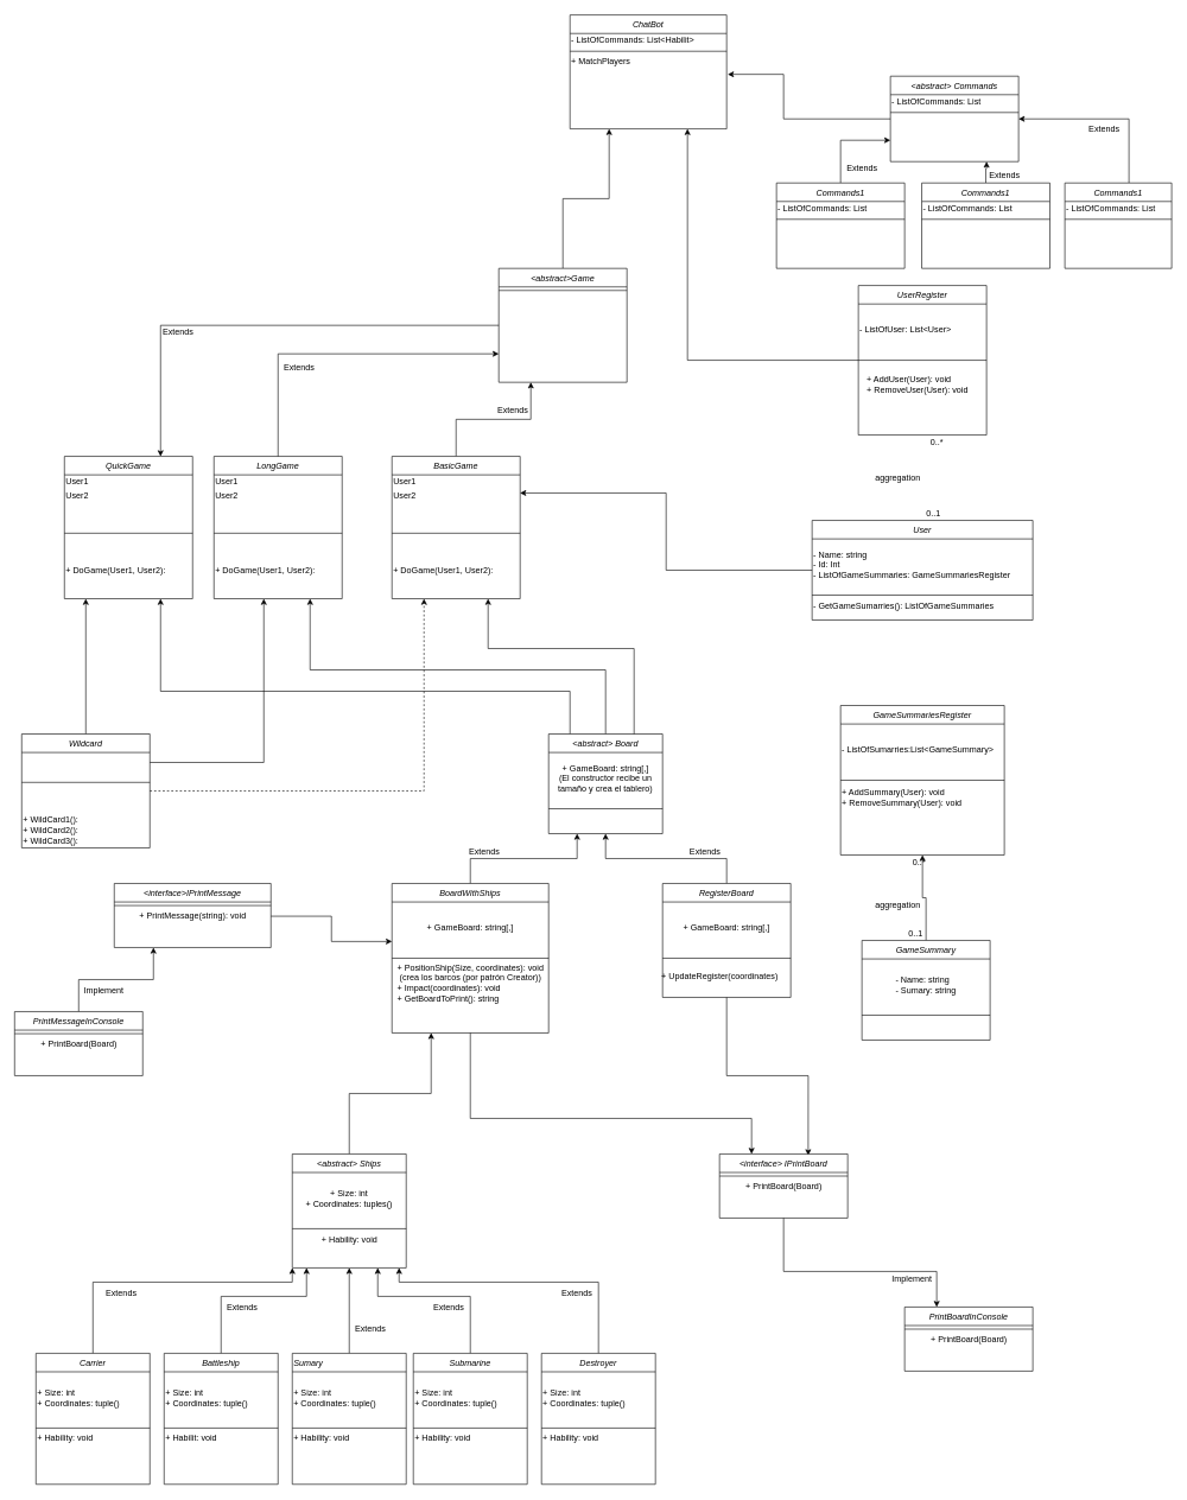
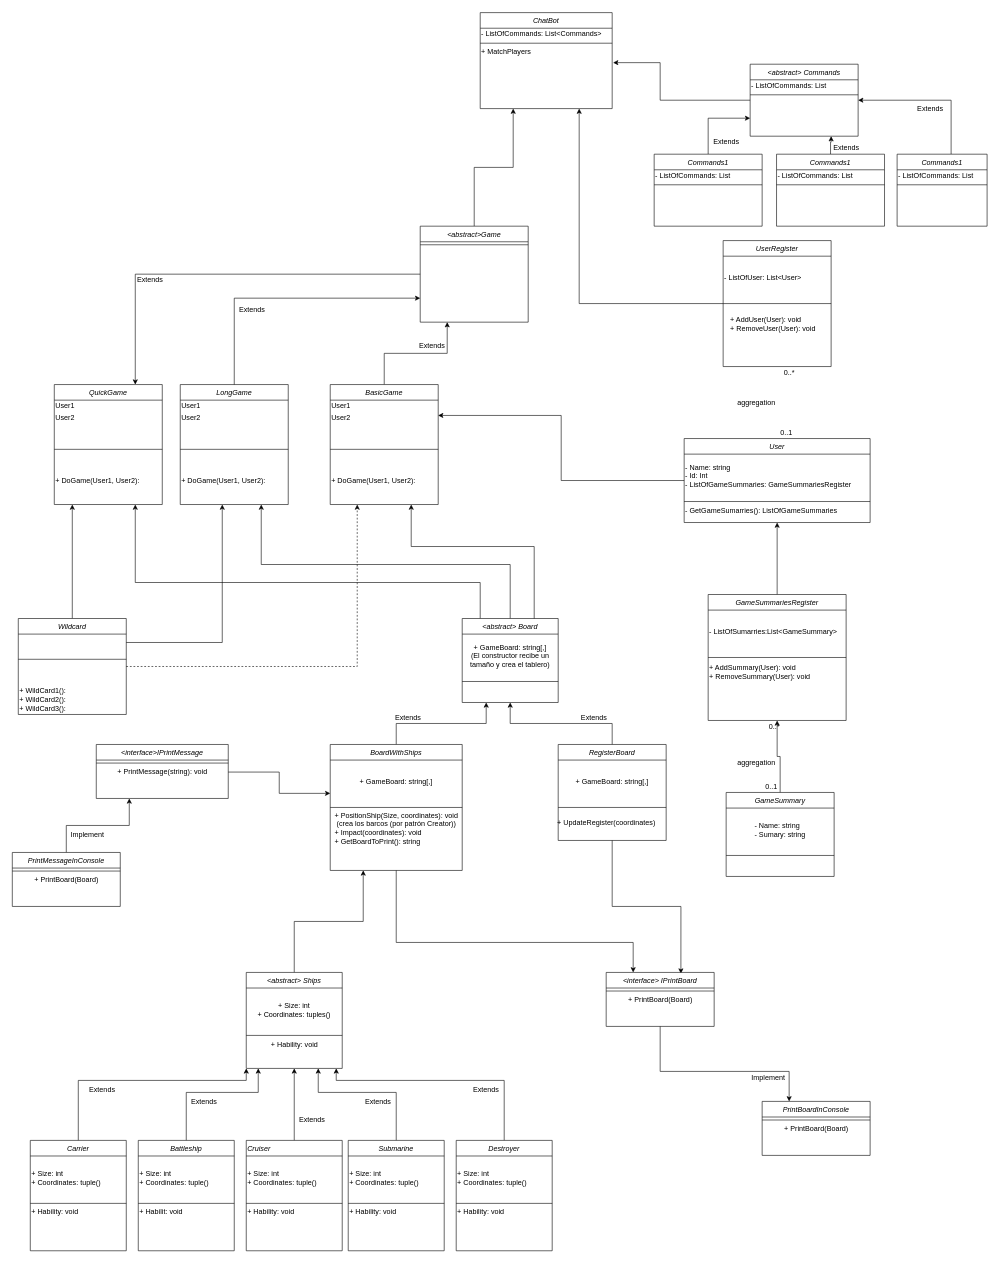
- <mxCell id="90" value="- ListOfCommands: List&amp;lt;Habilit&amp;gt;" style="text;html=1;align=left;verticalAlign=middle;resizable=0;points=[];autosize=1;strokeColor=none;fillColor=none;" vertex="1" parent="89"><mxGeometry y="26" width="220" height="20" as="geometry" /></mxCell>
+ <mxCell id="90" value="- ListOfCommands: List&amp;lt;Commands&amp;gt;" style="text;html=1;align=left;verticalAlign=middle;resizable=0;points=[];autosize=1;strokeColor=none;fillColor=none;" vertex="1" parent="89"><mxGeometry y="26" width="220" height="20" as="geometry" /></mxCell>
+ <mxCell id="69" style="edgeStyle=orthogonalEdgeStyle;rounded=0;orthogonalLoop=1;jettySize=auto;html=1;entryX=0.5;entryY=1;entryDx=0;entryDy=0;" edge="1" parent="1" source="70" target="62"><mxGeometry relative="1" as="geometry" /></mxCell>
- <mxCell id="29" value="Sumary" style="swimlane;fontStyle=2;align=left;verticalAlign=top;childLayout=stackLayout;horizontal=1;startSize=26;horizontalStack=0;resizeParent=1;resizeLast=0;collapsible=1;marginBottom=0;rounded=0;shadow=0;strokeWidth=1;" vertex="1" parent="1"><mxGeometry x="410" y="1900" width="160" height="184" as="geometry"><mxRectangle x="230" y="140" width="160" height="26" as="alternateBounds" /></mxGeometry></mxCell>
+ <mxCell id="29" value="Cruiser" style="swimlane;fontStyle=2;align=left;verticalAlign=top;childLayout=stackLayout;horizontal=1;startSize=26;horizontalStack=0;resizeParent=1;resizeLast=0;collapsible=1;marginBottom=0;rounded=0;shadow=0;strokeWidth=1;" vertex="1" parent="1"><mxGeometry x="410" y="1900" width="160" height="184" as="geometry"><mxRectangle x="230" y="140" width="160" height="26" as="alternateBounds" /></mxGeometry></mxCell>
